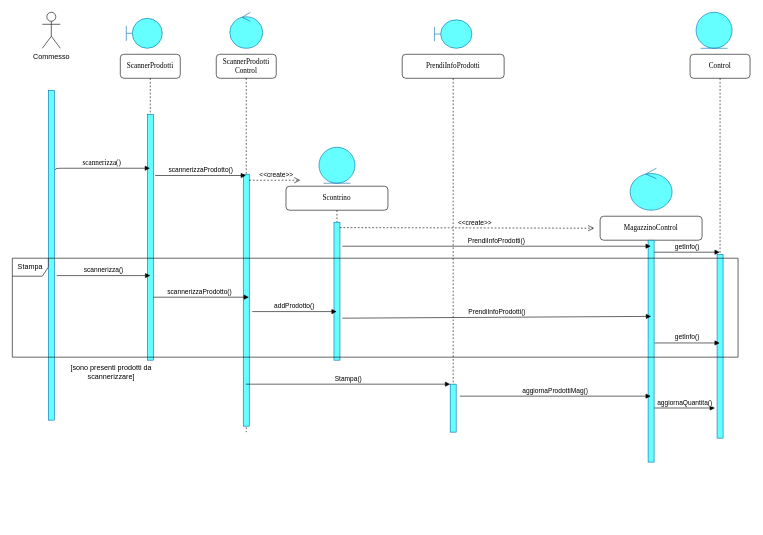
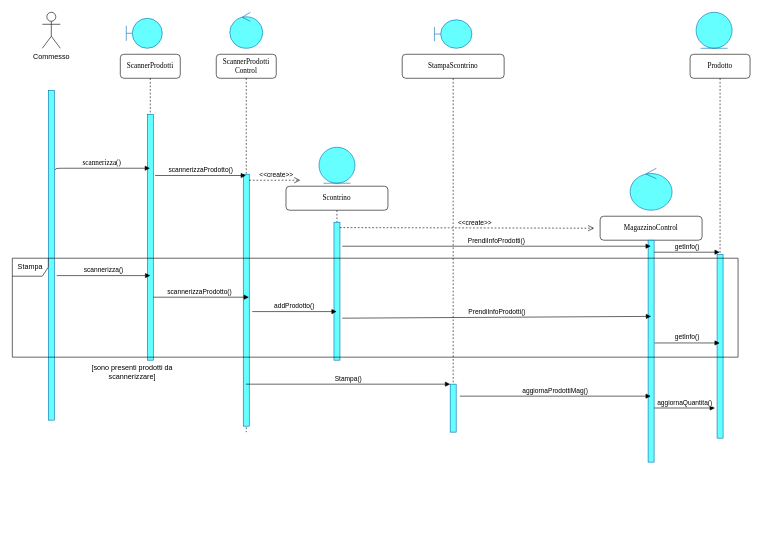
- <mxCell id="15" value="PrendiInfoProdotti" style="shape=umlLifeline;perimeter=lifelinePerimeter;whiteSpace=wrap;html=1;container=1;collapsible=0;recursiveResize=0;outlineConnect=0;rounded=1;shadow=0;comic=0;labelBackgroundColor=none;strokeWidth=1;fontFamily=Verdana;fontSize=12;align=center;" parent="1" vertex="1"><mxGeometry x="670" y="90" width="170" height="630" as="geometry" /></mxCell>
+ <mxCell id="15" value="StampaScontrino" style="shape=umlLifeline;perimeter=lifelinePerimeter;whiteSpace=wrap;html=1;container=1;collapsible=0;recursiveResize=0;outlineConnect=0;rounded=1;shadow=0;comic=0;labelBackgroundColor=none;strokeWidth=1;fontFamily=Verdana;fontSize=12;align=center;" parent="1" vertex="1"><mxGeometry x="670" y="90" width="170" height="630" as="geometry" /></mxCell>
- <mxCell id="27" value="Control" style="shape=umlLifeline;perimeter=lifelinePerimeter;whiteSpace=wrap;html=1;container=1;collapsible=0;recursiveResize=0;outlineConnect=0;rounded=1;shadow=0;comic=0;labelBackgroundColor=none;strokeWidth=1;fontFamily=Verdana;fontSize=12;align=center;" parent="1" vertex="1"><mxGeometry x="1150" y="90" width="100" height="640" as="geometry" /></mxCell>
+ <mxCell id="27" value="Prodotto" style="shape=umlLifeline;perimeter=lifelinePerimeter;whiteSpace=wrap;html=1;container=1;collapsible=0;recursiveResize=0;outlineConnect=0;rounded=1;shadow=0;comic=0;labelBackgroundColor=none;strokeWidth=1;fontFamily=Verdana;fontSize=12;align=center;" parent="1" vertex="1"><mxGeometry x="1150" y="90" width="100" height="640" as="geometry" /></mxCell>
- <mxCell id="33" value="[sono presenti prodotti da scannerizzare]" style="text;html=1;strokeColor=none;fillColor=none;align=center;verticalAlign=middle;whiteSpace=wrap;rounded=0;" parent="1" vertex="1"><mxGeometry x="100" y="610" width="170" height="20" as="geometry" /></mxCell>
+ <mxCell id="33" value="[sono presenti prodotti da scannerizzare]" style="text;html=1;strokeColor=none;fillColor=none;align=center;verticalAlign=middle;whiteSpace=wrap;rounded=0;" parent="1" vertex="1"><mxGeometry x="135" y="610" width="170" height="20" as="geometry" /></mxCell>
